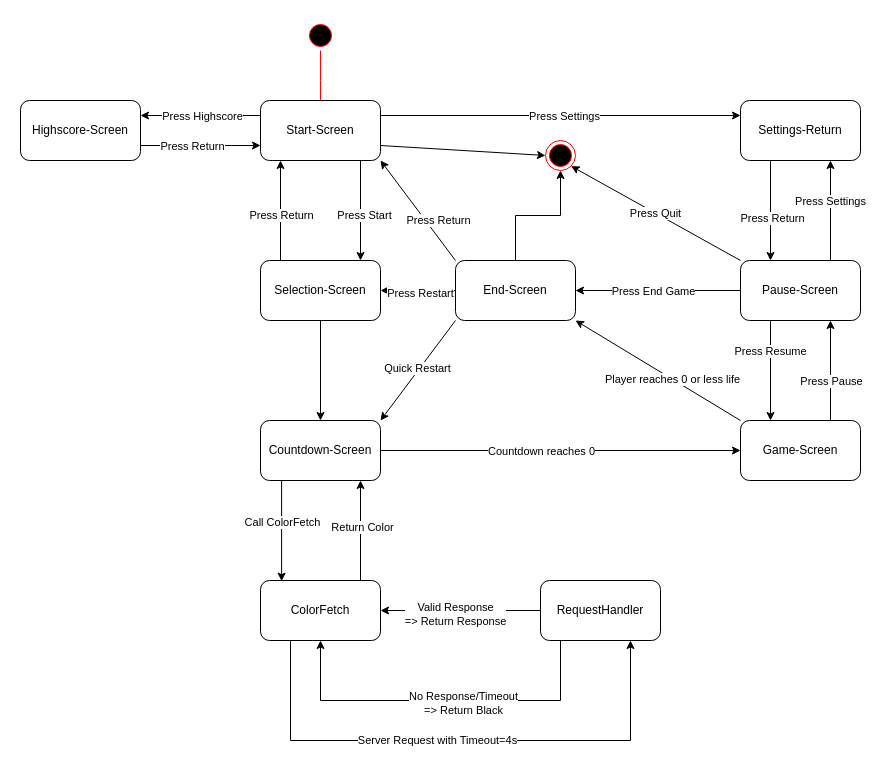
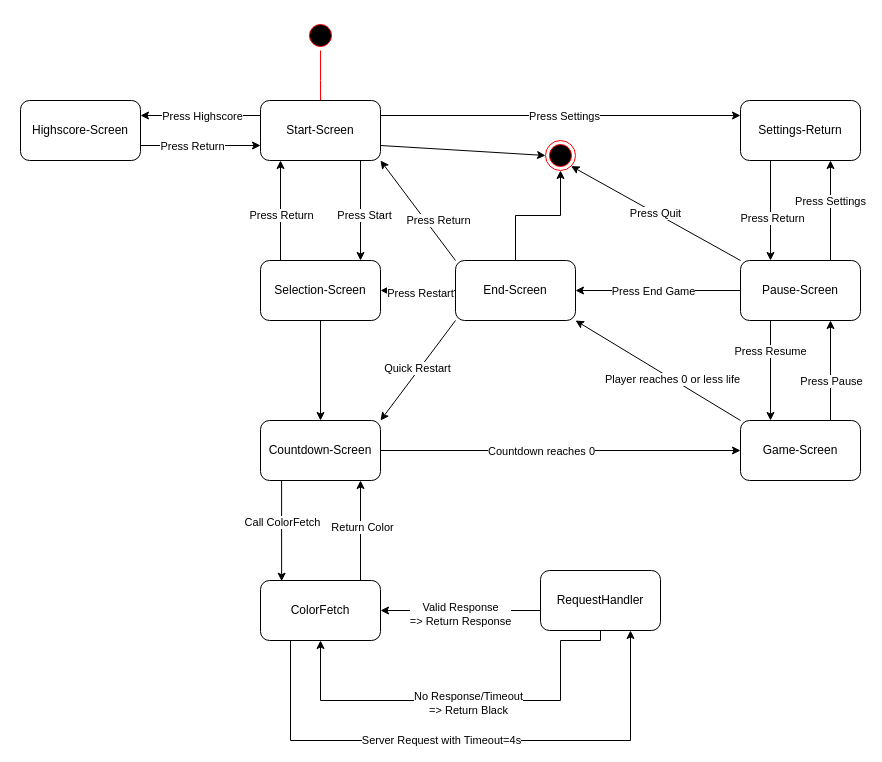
- <mxCell id="55" value="RequestHandler" style="rounded=1;whiteSpace=wrap;html=1;" vertex="1" parent="1"><mxGeometry x="540" y="580" width="120" height="60" as="geometry" /></mxCell>
+ <mxCell id="55" value="RequestHandler" style="rounded=1;whiteSpace=wrap;html=1;" vertex="1" parent="1"><mxGeometry x="540" y="570" width="120" height="60" as="geometry" /></mxCell>
